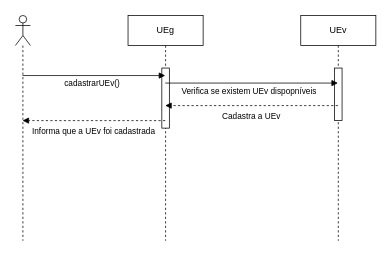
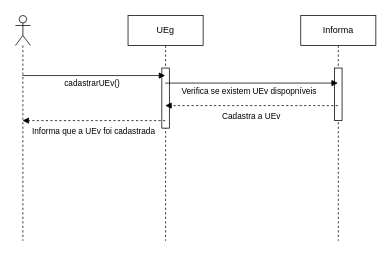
- <mxCell id="5" value="UEv" style="shape=umlLifeline;perimeter=lifelinePerimeter;whiteSpace=wrap;html=1;container=1;dropTarget=0;collapsible=0;recursiveResize=0;outlineConnect=0;portConstraint=eastwest;newEdgeStyle={&quot;curved&quot;:0,&quot;rounded&quot;:0};" parent="1" vertex="1"><mxGeometry x="400" y="20" width="100" height="300" as="geometry" /></mxCell>
+ <mxCell id="5" value="Informa" style="shape=umlLifeline;perimeter=lifelinePerimeter;whiteSpace=wrap;html=1;container=1;dropTarget=0;collapsible=0;recursiveResize=0;outlineConnect=0;portConstraint=eastwest;newEdgeStyle={&quot;curved&quot;:0,&quot;rounded&quot;:0};" parent="1" vertex="1"><mxGeometry x="400" y="20" width="100" height="300" as="geometry" /></mxCell>
